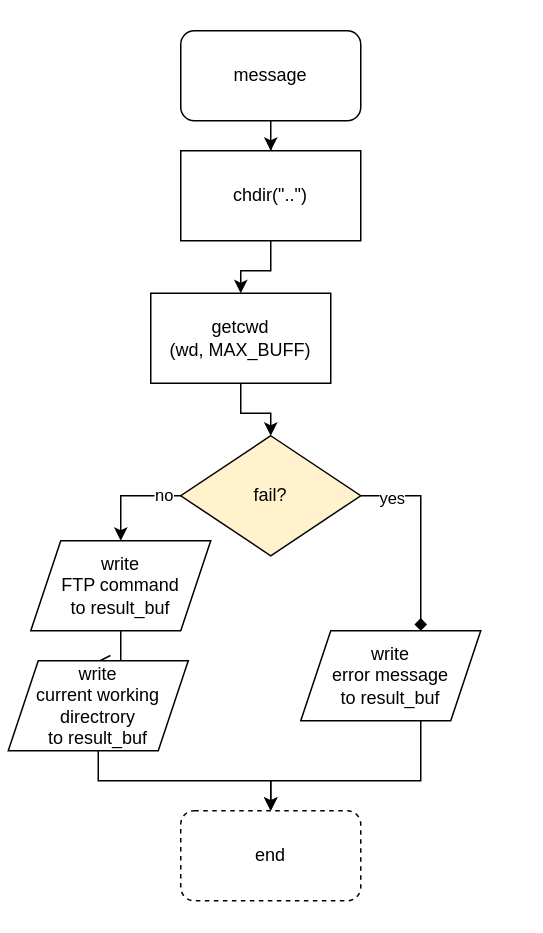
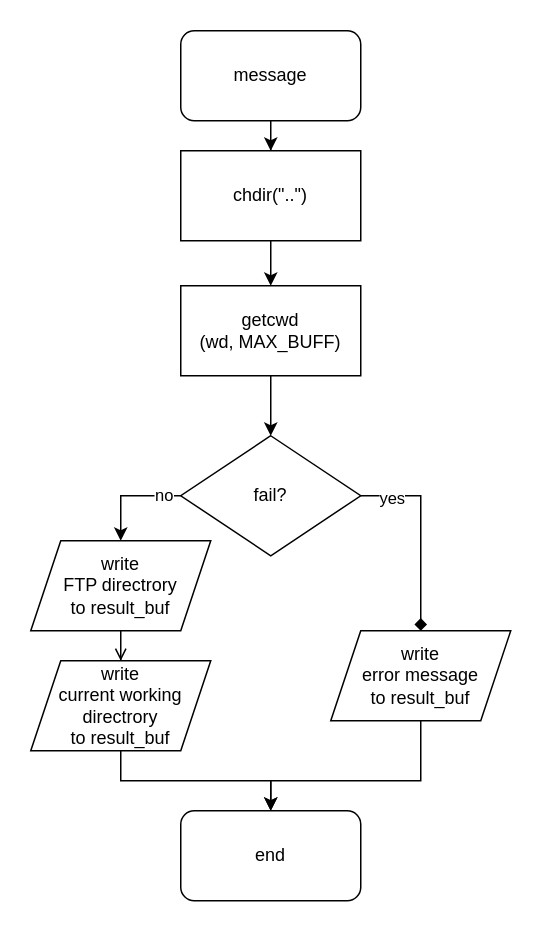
- <mxCell id="6" value="getcwd&lt;div&gt;(wd, MAX_BUFF)&lt;/div&gt;" style="rounded=0;whiteSpace=wrap;html=1;" vertex="1" parent="1"><mxGeometry x="100" y="195" width="120" height="60" as="geometry" /></mxCell>
+ <mxCell id="6" value="getcwd&lt;div&gt;(wd, MAX_BUFF)&lt;/div&gt;" style="rounded=0;whiteSpace=wrap;html=1;" vertex="1" parent="1"><mxGeometry x="120" y="190" width="120" height="60" as="geometry" /></mxCell>
- <mxCell id="11" value="fail?" style="rhombus;whiteSpace=wrap;html=1;fillColor=#fff2cc;" vertex="1" parent="1"><mxGeometry x="120" y="290" width="120" height="80" as="geometry" /></mxCell>
+ <mxCell id="11" value="fail?" style="rhombus;whiteSpace=wrap;html=1;" vertex="1" parent="1"><mxGeometry x="120" y="290" width="120" height="80" as="geometry" /></mxCell>
- <mxCell id="15" value="write&lt;div&gt;FTP command&lt;/div&gt;&lt;div&gt;to result_buf&lt;/div&gt;" style="shape=parallelogram;perimeter=parallelogramPerimeter;whiteSpace=wrap;html=1;fixedSize=1;" vertex="1" parent="1"><mxGeometry x="20" y="360" width="120" height="60" as="geometry" /></mxCell>
+ <mxCell id="15" value="write&lt;div&gt;FTP directrory&lt;/div&gt;&lt;div&gt;to result_buf&lt;/div&gt;" style="shape=parallelogram;perimeter=parallelogramPerimeter;whiteSpace=wrap;html=1;fixedSize=1;" vertex="1" parent="1"><mxGeometry x="20" y="360" width="120" height="60" as="geometry" /></mxCell>
- <mxCell id="13" value="write&lt;div&gt;error message&lt;/div&gt;&lt;div&gt;to result_buf&lt;/div&gt;" style="shape=parallelogram;perimeter=parallelogramPerimeter;whiteSpace=wrap;html=1;fixedSize=1;" vertex="1" parent="1"><mxGeometry x="200" y="420" width="120" height="60" as="geometry" /></mxCell>
+ <mxCell id="13" value="write&lt;div&gt;error message&lt;/div&gt;&lt;div&gt;to result_buf&lt;/div&gt;" style="shape=parallelogram;perimeter=parallelogramPerimeter;whiteSpace=wrap;html=1;fixedSize=1;" vertex="1" parent="1"><mxGeometry x="220" y="420" width="120" height="60" as="geometry" /></mxCell>
- <mxCell id="19" value="write&lt;div&gt;current working directrory&lt;/div&gt;&lt;div&gt;to result_buf&lt;/div&gt;" style="shape=parallelogram;perimeter=parallelogramPerimeter;whiteSpace=wrap;html=1;fixedSize=1;" vertex="1" parent="1"><mxGeometry x="5" y="440" width="120" height="60" as="geometry" /></mxCell>
+ <mxCell id="19" value="write&lt;div&gt;current working directrory&lt;/div&gt;&lt;div&gt;to result_buf&lt;/div&gt;" style="shape=parallelogram;perimeter=parallelogramPerimeter;whiteSpace=wrap;html=1;fixedSize=1;" vertex="1" parent="1"><mxGeometry x="20" y="440" width="120" height="60" as="geometry" /></mxCell>
- <mxCell id="4" value="end" style="rounded=1;whiteSpace=wrap;html=1;dashed=1;" vertex="1" parent="1"><mxGeometry x="120" y="540" width="120" height="60" as="geometry" /></mxCell>
+ <mxCell id="4" value="end" style="rounded=1;whiteSpace=wrap;html=1;" vertex="1" parent="1"><mxGeometry x="120" y="540" width="120" height="60" as="geometry" /></mxCell>
